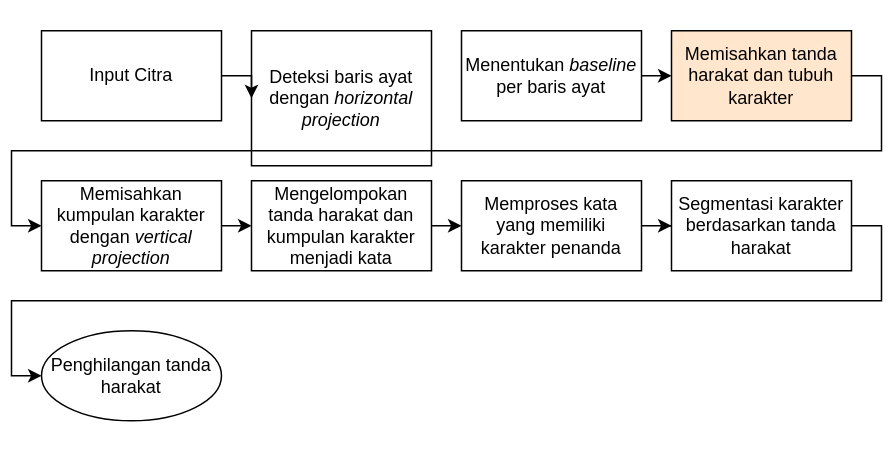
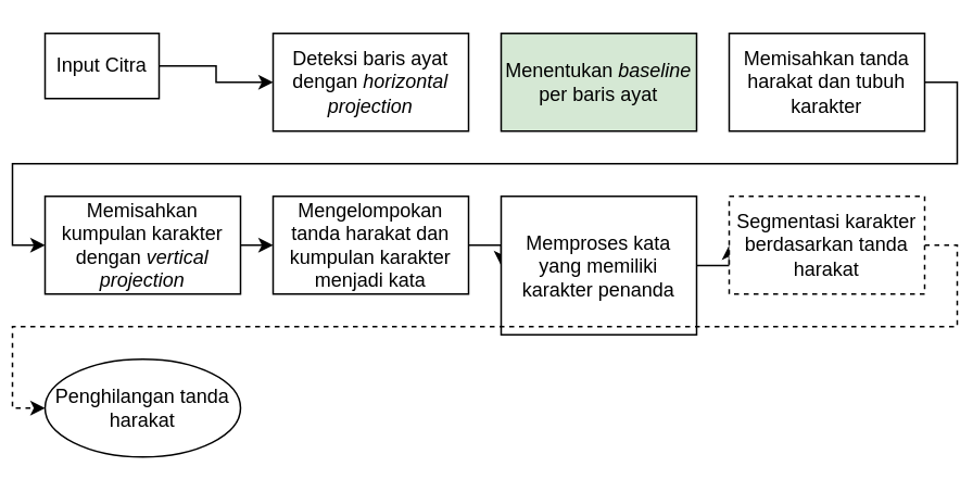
- <mxCell id="4" value="Input Citra" style="rounded=0;whiteSpace=wrap;html=1;" parent="1" vertex="1"><mxGeometry x="20" y="20" width="120" height="60" as="geometry" /></mxCell>
+ <mxCell id="4" value="Input Citra" style="rounded=0;whiteSpace=wrap;html=1;" parent="1" vertex="1"><mxGeometry x="20" y="20" width="70" height="40" as="geometry" /></mxCell>
- <mxCell id="6" value="Menentukan &lt;i&gt;baseline &lt;/i&gt;per baris ayat" style="rounded=0;whiteSpace=wrap;html=1;" parent="1" vertex="1"><mxGeometry x="300" y="20" width="120" height="60" as="geometry" /></mxCell>
+ <mxCell id="6" value="Menentukan &lt;i&gt;baseline &lt;/i&gt;per baris ayat" style="rounded=0;whiteSpace=wrap;html=1;fillColor=#d5e8d4;" parent="1" vertex="1"><mxGeometry x="300" y="20" width="120" height="60" as="geometry" /></mxCell>
- <mxCell id="5" style="edgeStyle=orthogonalEdgeStyle;rounded=0;orthogonalLoop=1;jettySize=auto;html=1;exitX=1;exitY=0.5;exitDx=0;exitDy=0;entryX=0;entryY=0.5;entryDx=0;entryDy=0;" parent="1" source="6" target="8" edge="1"><mxGeometry relative="1" as="geometry" /></mxCell>
- <mxCell id="8" value="Memisahkan tanda harakat dan tubuh karakter" style="rounded=0;whiteSpace=wrap;html=1;fillColor=#ffe6cc;" parent="1" vertex="1"><mxGeometry x="440" y="20" width="120" height="60" as="geometry" /></mxCell>
+ <mxCell id="8" value="Memisahkan tanda harakat dan tubuh karakter" style="rounded=0;whiteSpace=wrap;html=1;" parent="1" vertex="1"><mxGeometry x="440" y="20" width="120" height="60" as="geometry" /></mxCell>
- <mxCell id="2" value="Deteksi baris ayat dengan &lt;i&gt;horizontal projection&lt;/i&gt;" style="rounded=0;whiteSpace=wrap;html=1;" parent="1" vertex="1"><mxGeometry x="160" y="20" width="120" height="90" as="geometry" /></mxCell>
+ <mxCell id="2" value="Deteksi baris ayat dengan &lt;i&gt;horizontal projection&lt;/i&gt;" style="rounded=0;whiteSpace=wrap;html=1;" parent="1" vertex="1"><mxGeometry x="160" y="20" width="120" height="60" as="geometry" /></mxCell>
- <mxCell id="14" value="Memproses kata yang memiliki karakter penanda" style="rounded=0;whiteSpace=wrap;html=1;" parent="1" vertex="1"><mxGeometry x="300" y="120" width="120" height="60" as="geometry" /></mxCell>
+ <mxCell id="14" value="Memproses kata yang memiliki karakter penanda" style="rounded=0;whiteSpace=wrap;html=1;" parent="1" vertex="1"><mxGeometry x="300" y="120" width="120" height="85" as="geometry" /></mxCell>
- <mxCell id="16" value="Segmentasi karakter berdasarkan tanda harakat" style="rounded=0;whiteSpace=wrap;html=1;" parent="1" vertex="1"><mxGeometry x="440" y="120" width="120" height="60" as="geometry" /></mxCell>
+ <mxCell id="16" value="Segmentasi karakter berdasarkan tanda harakat" style="rounded=0;whiteSpace=wrap;html=1;dashed=1;" parent="1" vertex="1"><mxGeometry x="440" y="120" width="120" height="60" as="geometry" /></mxCell>
- <mxCell id="15" style="edgeStyle=orthogonalEdgeStyle;rounded=0;orthogonalLoop=1;jettySize=auto;html=1;exitX=1;exitY=0.5;exitDx=0;exitDy=0;entryX=0;entryY=0.5;entryDx=0;entryDy=0;" parent="1" source="16" target="17" edge="1"><mxGeometry relative="1" as="geometry" /></mxCell>
+ <mxCell id="15" style="edgeStyle=orthogonalEdgeStyle;rounded=0;orthogonalLoop=1;jettySize=auto;html=1;exitX=1;exitY=0.5;exitDx=0;exitDy=0;entryX=0;entryY=0.5;entryDx=0;entryDy=0;dashed=1;" parent="1" source="16" target="17" edge="1"><mxGeometry relative="1" as="geometry" /></mxCell>
